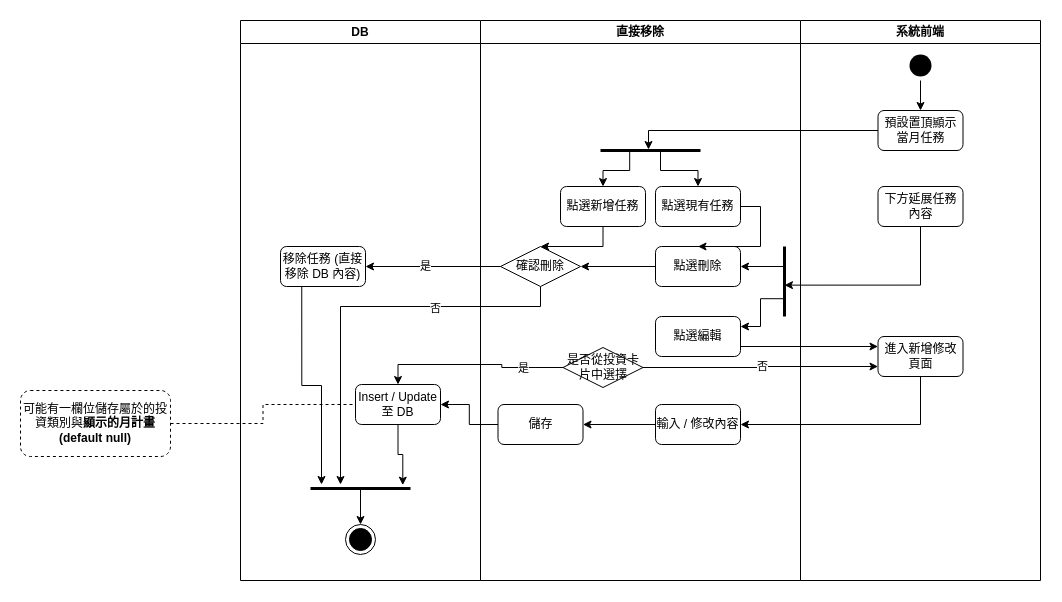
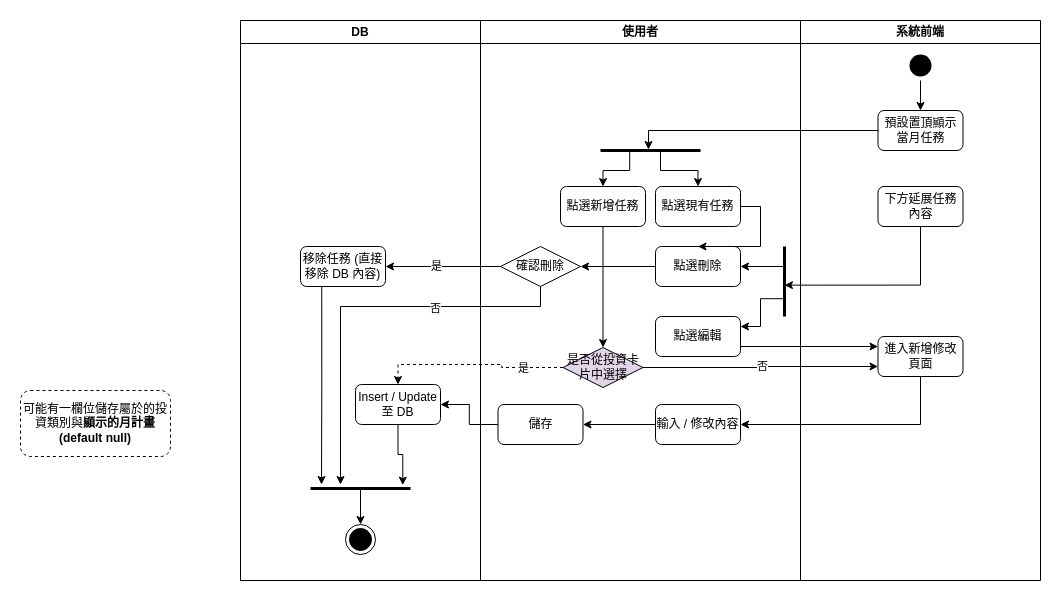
- <mxCell id="2" value="直接移除" style="swimlane;whiteSpace=wrap;html=1;startSize=23;" vertex="1" parent="1"><mxGeometry x="480" y="20" width="320" height="560" as="geometry"><mxRectangle x="160" y="440" width="80" height="30" as="alternateBounds" /></mxGeometry></mxCell>
+ <mxCell id="2" value="使用者" style="swimlane;whiteSpace=wrap;html=1;startSize=23;" vertex="1" parent="1"><mxGeometry x="480" y="20" width="320" height="560" as="geometry"><mxRectangle x="160" y="440" width="80" height="30" as="alternateBounds" /></mxGeometry></mxCell>
- <mxCell id="3" style="edgeStyle=orthogonalEdgeStyle;rounded=0;orthogonalLoop=1;jettySize=auto;html=1;exitX=0.5;exitY=1;exitDx=0;exitDy=0;" edge="1" parent="2" source="4" target="15"><mxGeometry relative="1" as="geometry" /></mxCell>
+ <mxCell id="3" style="edgeStyle=orthogonalEdgeStyle;rounded=0;orthogonalLoop=1;jettySize=auto;html=1;exitX=0.5;exitY=1;exitDx=0;exitDy=0;entryX=0.5;entryY=0;entryDx=0;entryDy=0;" edge="1" parent="2" source="4" target="19"><mxGeometry relative="1" as="geometry" /></mxCell>
- <mxCell id="27" value="移除任務 (直接移除 DB 內容)" style="rounded=1;whiteSpace=wrap;html=1;" vertex="1" parent="26"><mxGeometry x="40" y="226" width="85" height="40" as="geometry" /></mxCell>
+ <mxCell id="27" value="移除任務 (直接移除 DB 內容)" style="rounded=1;whiteSpace=wrap;html=1;" vertex="1" parent="26"><mxGeometry x="60" y="226" width="85" height="40" as="geometry" /></mxCell>
- <mxCell id="46" style="edgeStyle=orthogonalEdgeStyle;rounded=0;orthogonalLoop=1;jettySize=auto;html=1;exitX=0;exitY=0.5;exitDx=0;exitDy=0;entryX=0.5;entryY=0;entryDx=0;entryDy=0;" edge="1" parent="1" source="19" target="28"><mxGeometry relative="1" as="geometry" /></mxCell>
+ <mxCell id="46" style="edgeStyle=orthogonalEdgeStyle;rounded=0;orthogonalLoop=1;jettySize=auto;html=1;exitX=0;exitY=0.5;exitDx=0;exitDy=0;entryX=0.5;entryY=0;entryDx=0;entryDy=0;dashed=1;" edge="1" parent="1" source="19" target="28"><mxGeometry relative="1" as="geometry" /></mxCell>
- <mxCell id="19" value="是否從投資卡片中選擇" style="rhombus;whiteSpace=wrap;html=1;" vertex="1" parent="2"><mxGeometry x="82.5" y="327" width="80" height="40" as="geometry" /></mxCell>
+ <mxCell id="19" value="是否從投資卡片中選擇" style="rhombus;whiteSpace=wrap;html=1;fillColor=#e1d5e7;" vertex="1" parent="2"><mxGeometry x="82.5" y="327" width="80" height="40" as="geometry" /></mxCell>
- <mxCell id="48" style="edgeStyle=orthogonalEdgeStyle;rounded=0;orthogonalLoop=1;jettySize=auto;html=1;exitX=1;exitY=0.5;exitDx=0;exitDy=0;entryX=0;entryY=0.5;entryDx=0;entryDy=0;endArrow=none;endFill=0;dashed=1;" edge="1" parent="1" source="49" target="28"><mxGeometry relative="1" as="geometry" /></mxCell>
